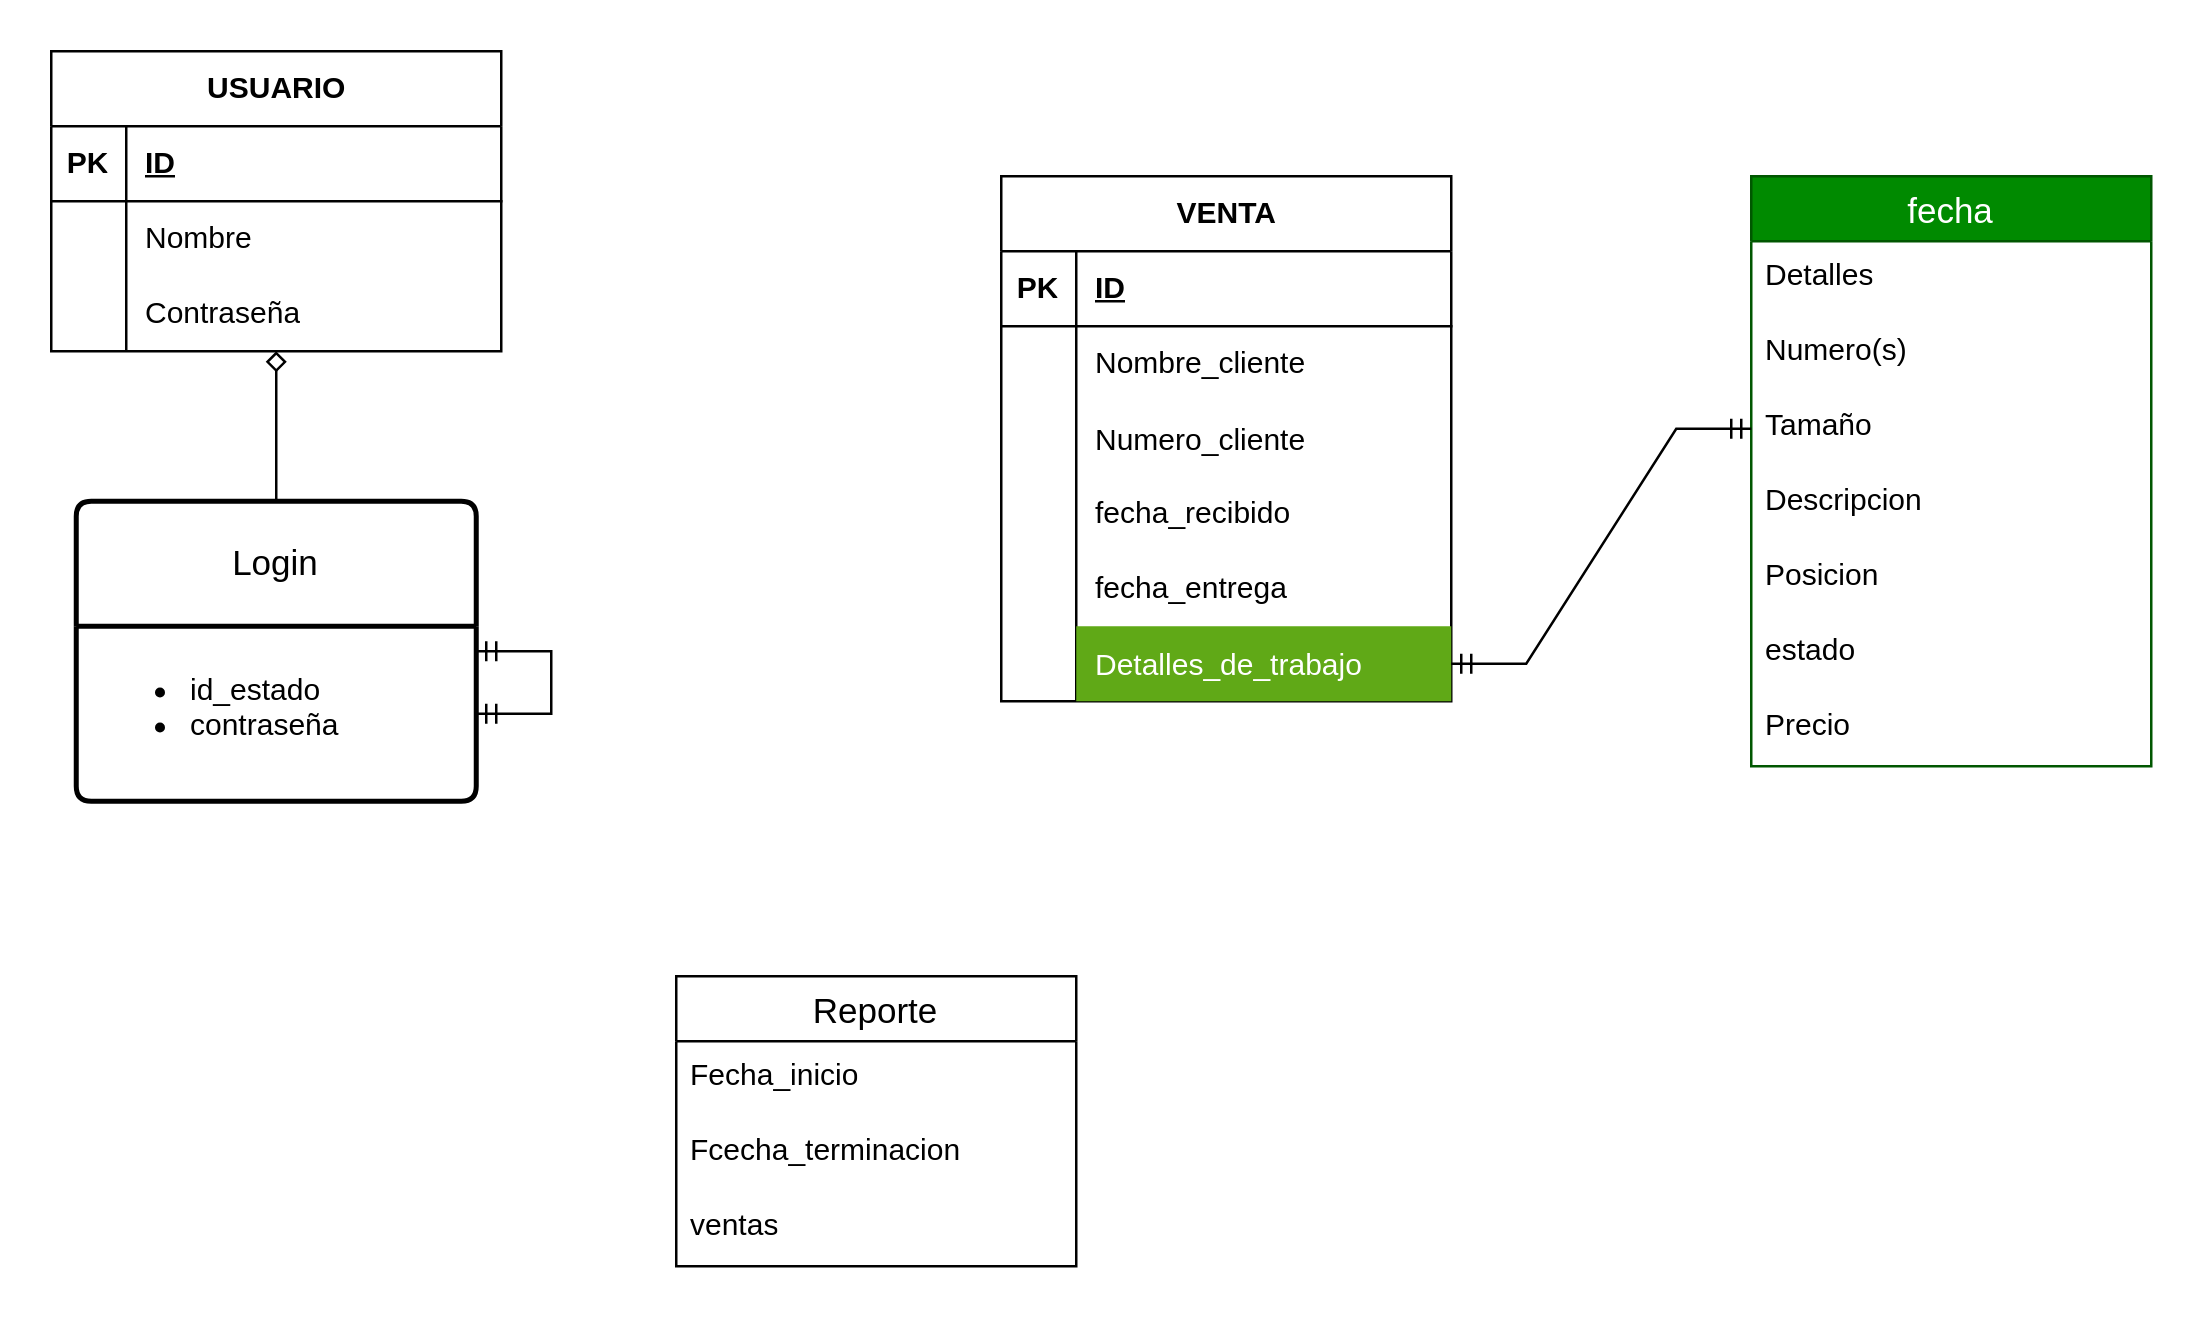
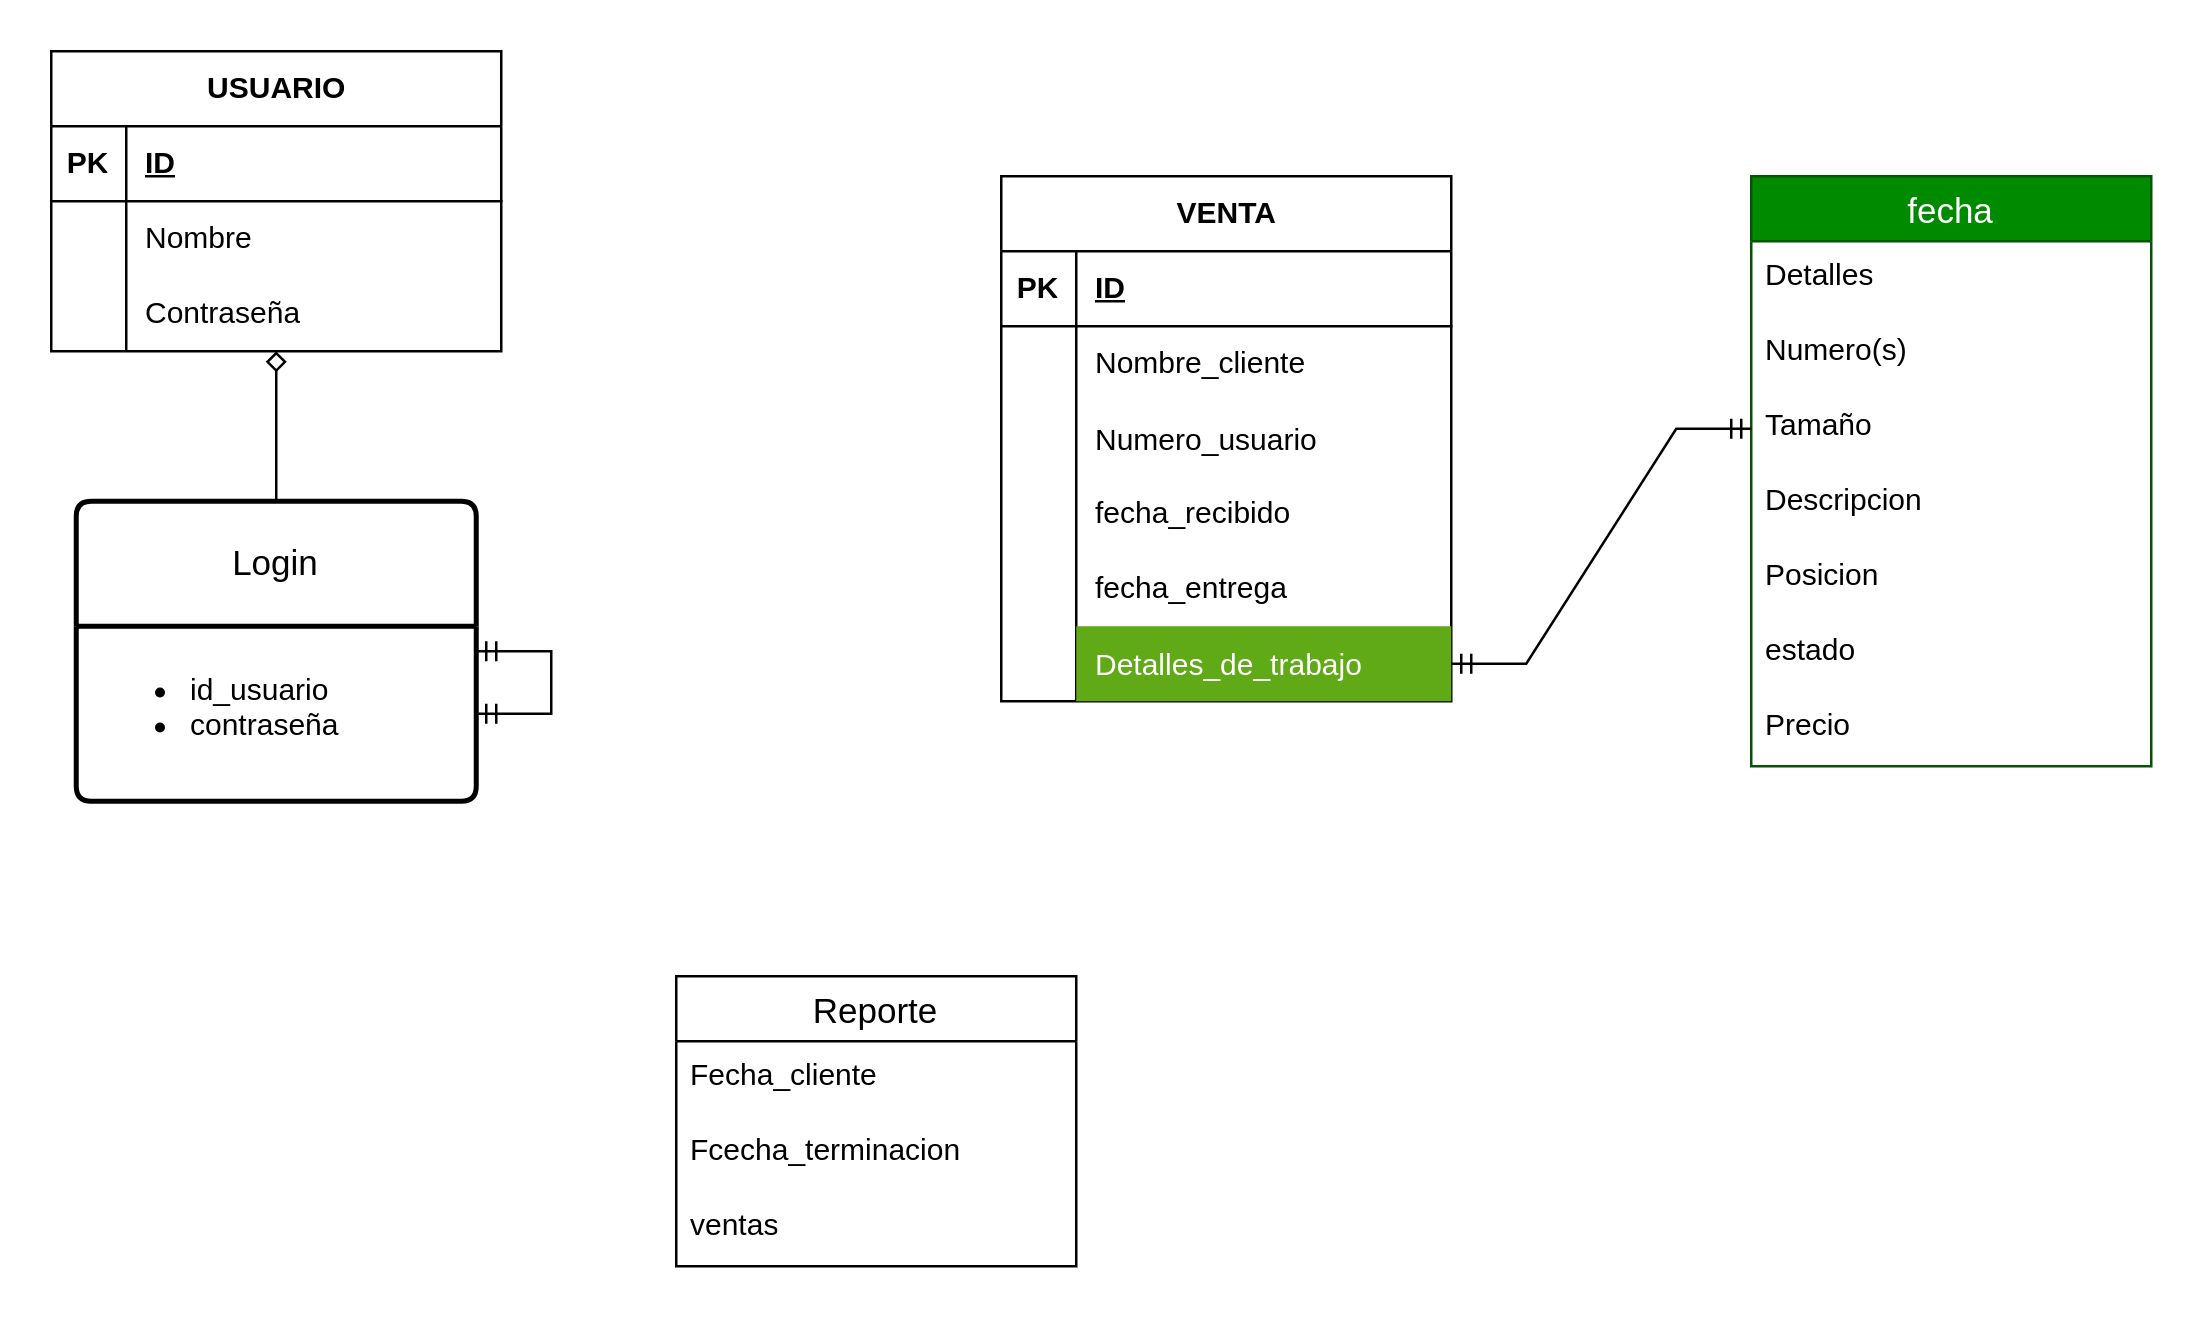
- <mxCell id="21" value="Numero_cliente" style="shape=partialRectangle;connectable=0;fillColor=none;top=0;left=0;bottom=0;right=0;align=left;spacingLeft=6;overflow=hidden;" vertex="1" parent="19"><mxGeometry x="30" width="150" height="30" as="geometry"><mxRectangle width="150" height="30" as="alternateBounds" /></mxGeometry></mxCell>
+ <mxCell id="21" value="Numero_usuario" style="shape=partialRectangle;connectable=0;fillColor=none;top=0;left=0;bottom=0;right=0;align=left;spacingLeft=6;overflow=hidden;" vertex="1" parent="19"><mxGeometry x="30" width="150" height="30" as="geometry"><mxRectangle width="150" height="30" as="alternateBounds" /></mxGeometry></mxCell>
- <mxCell id="42" value="&lt;ul&gt;&lt;li&gt;id_estado&lt;/li&gt;&lt;li&gt;contraseña&lt;/li&gt;&lt;/ul&gt;" style="align=left;strokeColor=none;fillColor=none;spacingLeft=4;fontSize=12;verticalAlign=top;resizable=0;rotatable=0;part=1;html=1;" vertex="1" parent="41"><mxGeometry y="50" width="160" height="70" as="geometry" /></mxCell>
+ <mxCell id="42" value="&lt;ul&gt;&lt;li&gt;id_usuario&lt;/li&gt;&lt;li&gt;contraseña&lt;/li&gt;&lt;/ul&gt;" style="align=left;strokeColor=none;fillColor=none;spacingLeft=4;fontSize=12;verticalAlign=top;resizable=0;rotatable=0;part=1;html=1;" vertex="1" parent="41"><mxGeometry y="50" width="160" height="70" as="geometry" /></mxCell>
- <mxCell id="44" value="Fecha_inicio" style="text;strokeColor=none;fillColor=none;spacingLeft=4;spacingRight=4;overflow=hidden;rotatable=0;points=[[0,0.5],[1,0.5]];portConstraint=eastwest;fontSize=12;whiteSpace=wrap;html=1;" vertex="1" parent="43"><mxGeometry y="26" width="160" height="30" as="geometry" /></mxCell>
+ <mxCell id="44" value="Fecha_cliente" style="text;strokeColor=none;fillColor=none;spacingLeft=4;spacingRight=4;overflow=hidden;rotatable=0;points=[[0,0.5],[1,0.5]];portConstraint=eastwest;fontSize=12;whiteSpace=wrap;html=1;" vertex="1" parent="43"><mxGeometry y="26" width="160" height="30" as="geometry" /></mxCell>
